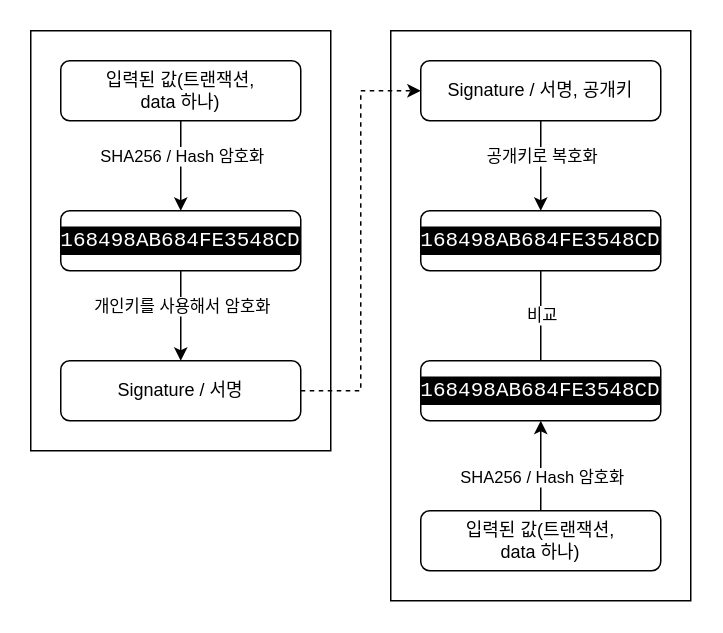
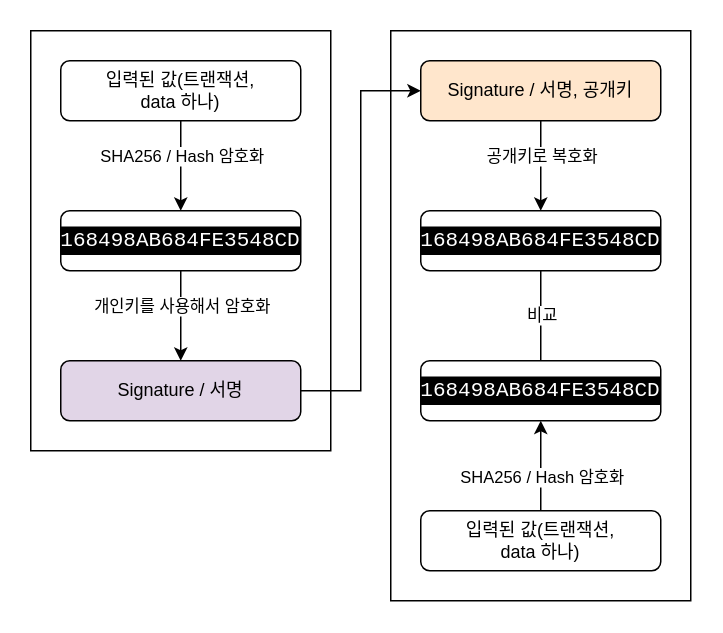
- <mxCell id="12" value="Signature / 서명, 공개키" style="rounded=1;whiteSpace=wrap;html=1;" vertex="1" parent="1"><mxGeometry x="280" y="40" width="160" height="40" as="geometry" /></mxCell>
+ <mxCell id="12" value="Signature / 서명, 공개키" style="rounded=1;whiteSpace=wrap;html=1;fillColor=#ffe6cc;" vertex="1" parent="1"><mxGeometry x="280" y="40" width="160" height="40" as="geometry" /></mxCell>
- <mxCell id="8" style="edgeStyle=orthogonalEdgeStyle;rounded=0;orthogonalLoop=1;jettySize=auto;html=1;exitX=1;exitY=0.5;exitDx=0;exitDy=0;entryX=0;entryY=0.5;entryDx=0;entryDy=0;dashed=1;" edge="1" parent="1" source="9" target="12"><mxGeometry relative="1" as="geometry" /></mxCell>
+ <mxCell id="8" style="edgeStyle=orthogonalEdgeStyle;rounded=0;orthogonalLoop=1;jettySize=auto;html=1;exitX=1;exitY=0.5;exitDx=0;exitDy=0;entryX=0;entryY=0.5;entryDx=0;entryDy=0;" edge="1" parent="1" source="9" target="12"><mxGeometry relative="1" as="geometry" /></mxCell>
- <mxCell id="9" value="Signature / 서명" style="rounded=1;whiteSpace=wrap;html=1;" vertex="1" parent="1"><mxGeometry x="40" y="240" width="160" height="40" as="geometry" /></mxCell>
+ <mxCell id="9" value="Signature / 서명" style="rounded=1;whiteSpace=wrap;html=1;fillColor=#e1d5e7;" vertex="1" parent="1"><mxGeometry x="40" y="240" width="160" height="40" as="geometry" /></mxCell>
